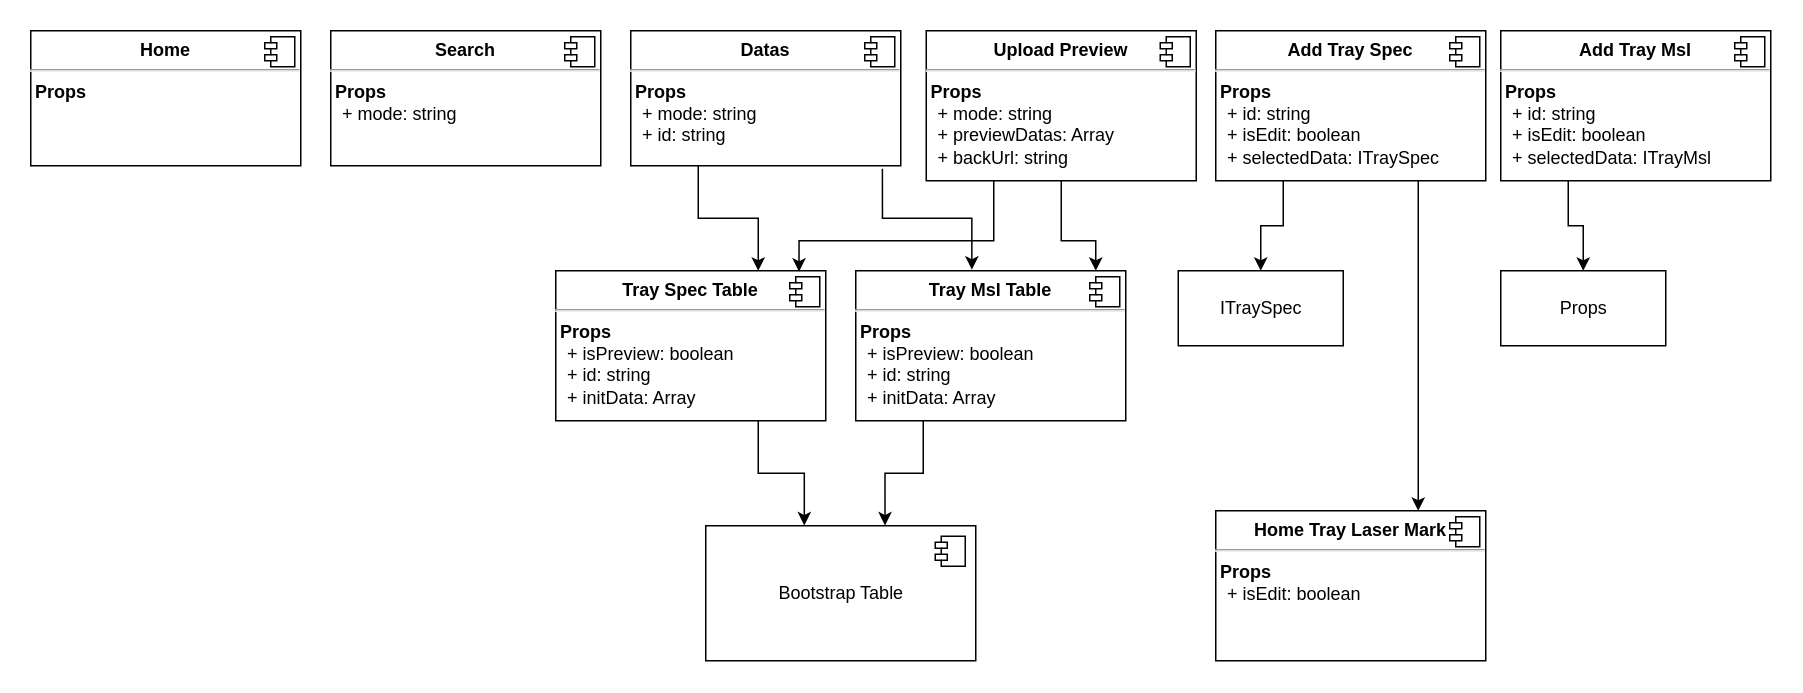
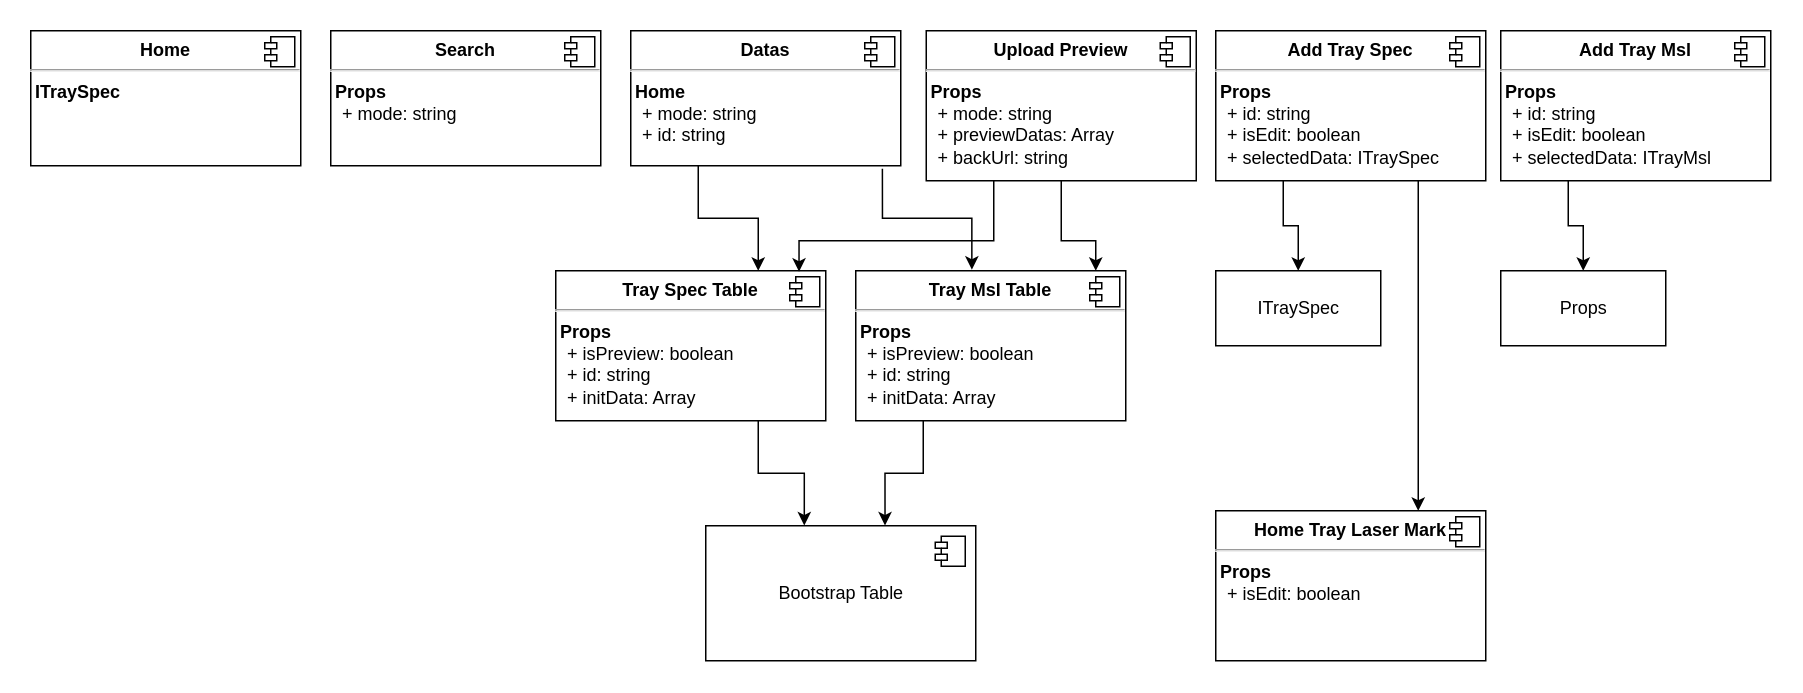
- <mxCell id="4" value="&lt;p style=&quot;margin: 0px ; margin-top: 6px ; text-align: center&quot;&gt;&lt;b&gt;Home&lt;/b&gt;&lt;/p&gt;&lt;hr&gt;&amp;nbsp;&lt;b&gt;Props&lt;/b&gt;&lt;br&gt;&lt;p style=&quot;margin: 0px ; margin-left: 8px&quot;&gt;&lt;br&gt;&lt;/p&gt;" style="align=left;overflow=fill;html=1;dropTarget=0;" vertex="1" parent="1"><mxGeometry x="20" y="20" width="180" height="90" as="geometry" /></mxCell>
+ <mxCell id="4" value="&lt;p style=&quot;margin: 0px ; margin-top: 6px ; text-align: center&quot;&gt;&lt;b&gt;Home&lt;/b&gt;&lt;/p&gt;&lt;hr&gt;&amp;nbsp;&lt;b&gt;ITraySpec&lt;/b&gt;&lt;br&gt;&lt;p style=&quot;margin: 0px ; margin-left: 8px&quot;&gt;&lt;br&gt;&lt;/p&gt;" style="align=left;overflow=fill;html=1;dropTarget=0;" vertex="1" parent="1"><mxGeometry x="20" y="20" width="180" height="90" as="geometry" /></mxCell>
- <mxCell id="11" value="&lt;p style=&quot;margin: 0px ; margin-top: 6px ; text-align: center&quot;&gt;&lt;b&gt;Datas&lt;/b&gt;&lt;/p&gt;&lt;hr&gt;&lt;b&gt;&amp;nbsp;Props&lt;/b&gt;&lt;br&gt;&lt;p style=&quot;margin: 0px 0px 0px 8px&quot;&gt;+ mode: string&lt;/p&gt;&lt;p style=&quot;margin: 0px 0px 0px 8px&quot;&gt;+ id: string&lt;/p&gt;" style="align=left;overflow=fill;html=1;dropTarget=0;" vertex="1" parent="1"><mxGeometry x="420" y="20" width="180" height="90" as="geometry" /></mxCell>
+ <mxCell id="11" value="&lt;p style=&quot;margin: 0px ; margin-top: 6px ; text-align: center&quot;&gt;&lt;b&gt;Datas&lt;/b&gt;&lt;/p&gt;&lt;hr&gt;&lt;b&gt;&amp;nbsp;Home&lt;/b&gt;&lt;br&gt;&lt;p style=&quot;margin: 0px 0px 0px 8px&quot;&gt;+ mode: string&lt;/p&gt;&lt;p style=&quot;margin: 0px 0px 0px 8px&quot;&gt;+ id: string&lt;/p&gt;" style="align=left;overflow=fill;html=1;dropTarget=0;" vertex="1" parent="1"><mxGeometry x="420" y="20" width="180" height="90" as="geometry" /></mxCell>
- <mxCell id="26" value="ITraySpec" style="html=1;" vertex="1" parent="1"><mxGeometry x="785" y="180" width="110" height="50" as="geometry" /></mxCell>
+ <mxCell id="26" value="ITraySpec" style="html=1;" vertex="1" parent="1"><mxGeometry x="810" y="180" width="110" height="50" as="geometry" /></mxCell>
